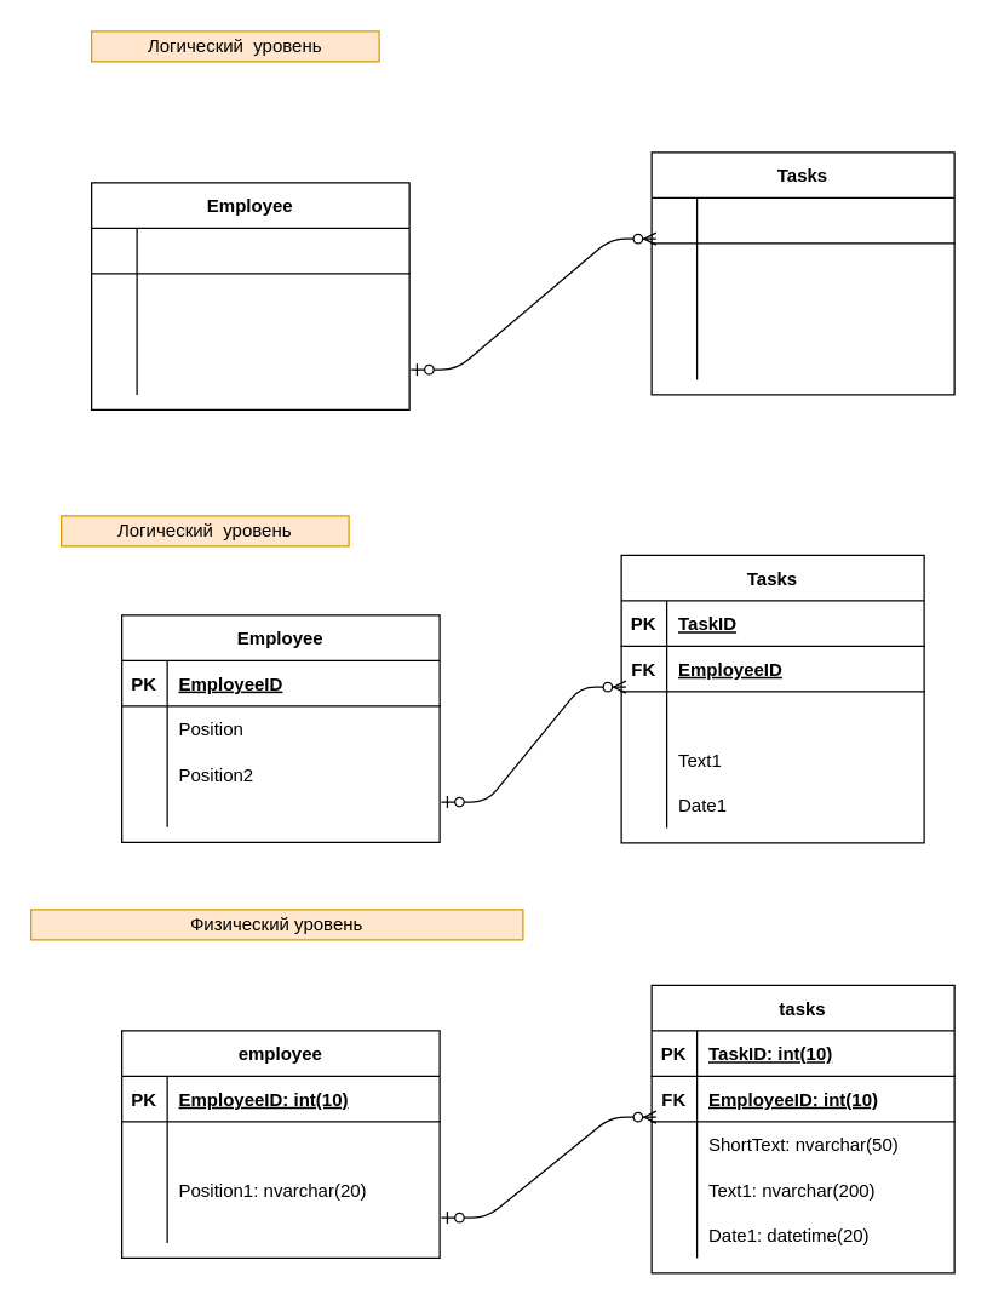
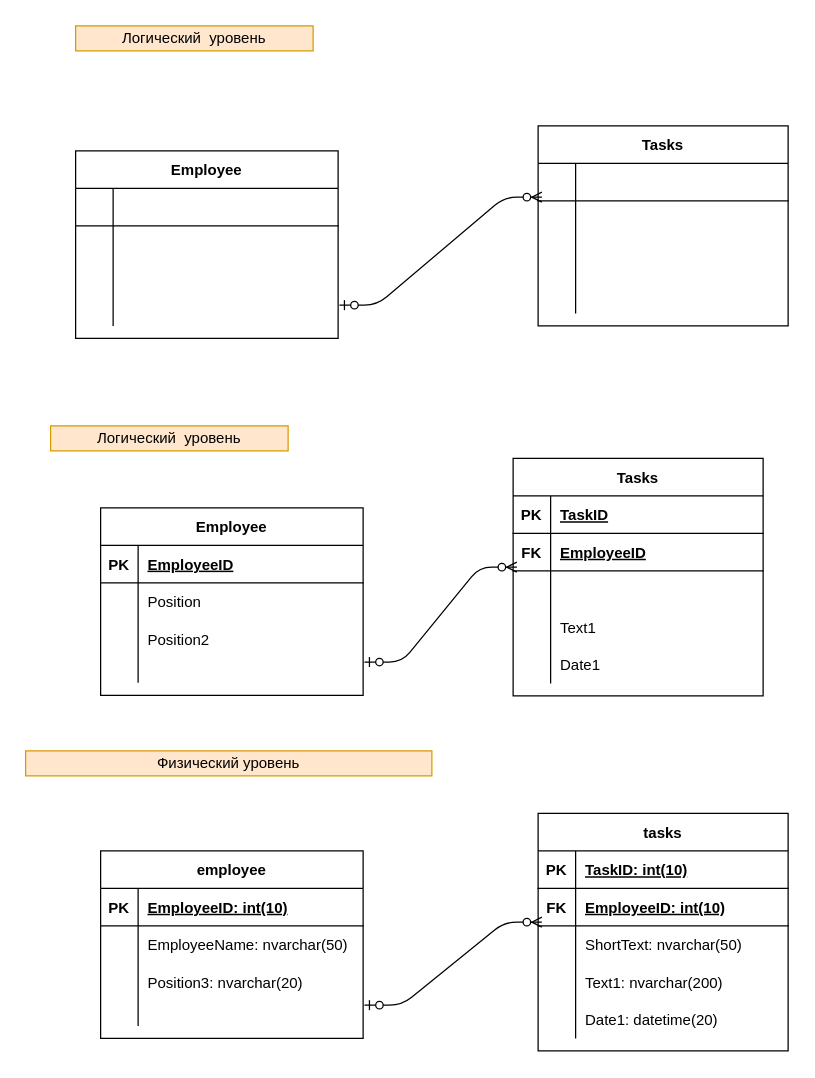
+ <mxCell id="67" value="EmployeeName: nvarchar(50)" style="shape=partialRectangle;connectable=0;fillColor=none;top=0;left=0;bottom=0;right=0;align=left;spacingLeft=6;overflow=hidden;" vertex="1" parent="65"><mxGeometry x="30" width="180" height="30" as="geometry" /></mxCell>
- <mxCell id="70" value="Position1: nvarchar(20)" style="shape=partialRectangle;connectable=0;fillColor=none;top=0;left=0;bottom=0;right=0;align=left;spacingLeft=6;overflow=hidden;" vertex="1" parent="68"><mxGeometry x="30" width="180" height="30" as="geometry" /></mxCell>
+ <mxCell id="70" value="Position3: nvarchar(20)" style="shape=partialRectangle;connectable=0;fillColor=none;top=0;left=0;bottom=0;right=0;align=left;spacingLeft=6;overflow=hidden;" vertex="1" parent="68"><mxGeometry x="30" width="180" height="30" as="geometry" /></mxCell>
